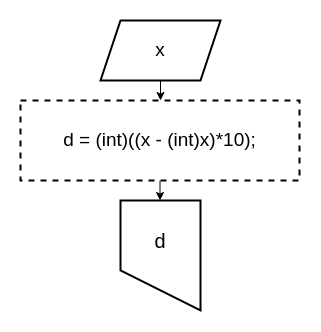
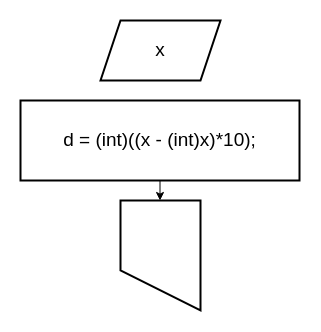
- <mxCell id="2" style="edgeStyle=orthogonalEdgeStyle;rounded=0;orthogonalLoop=1;jettySize=auto;html=1;entryX=0.5;entryY=0;entryDx=0;entryDy=0;fontSize=19;" edge="1" parent="1" source="3" target="5"><mxGeometry relative="1" as="geometry" /></mxCell>
- <mxCell id="5" value="d = (int)((x - (int)x)*10);" style="whiteSpace=wrap;html=1;fontSize=19;strokeWidth=2;dashed=1;" vertex="1" parent="1"><mxGeometry x="20" y="100" width="279" height="80" as="geometry" /></mxCell>
+ <mxCell id="5" value="d = (int)((x - (int)x)*10);" style="whiteSpace=wrap;html=1;fontSize=19;strokeWidth=2;" vertex="1" parent="1"><mxGeometry x="20" y="100" width="279" height="80" as="geometry" /></mxCell>
- <mxCell id="7" value="d" style="whiteSpace=wrap;html=1;aspect=fixed;fontSize=20;strokeWidth=2;fillColor=none;strokeColor=none;" vertex="1" parent="1"><mxGeometry x="120" y="200" width="80" height="80" as="geometry" /></mxCell>
